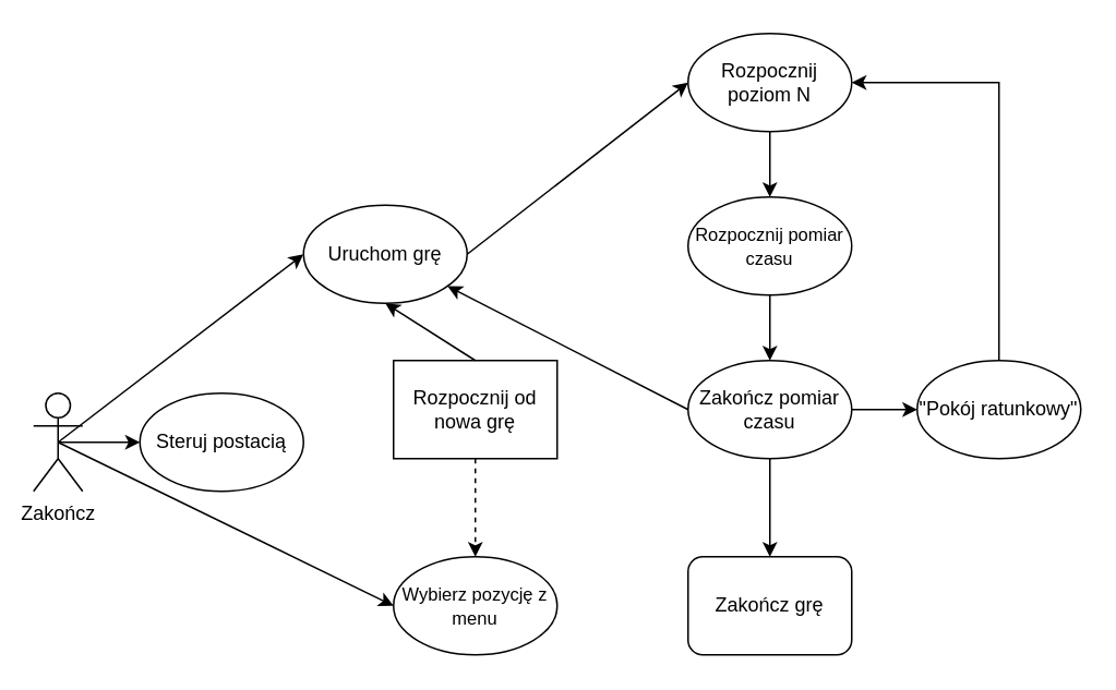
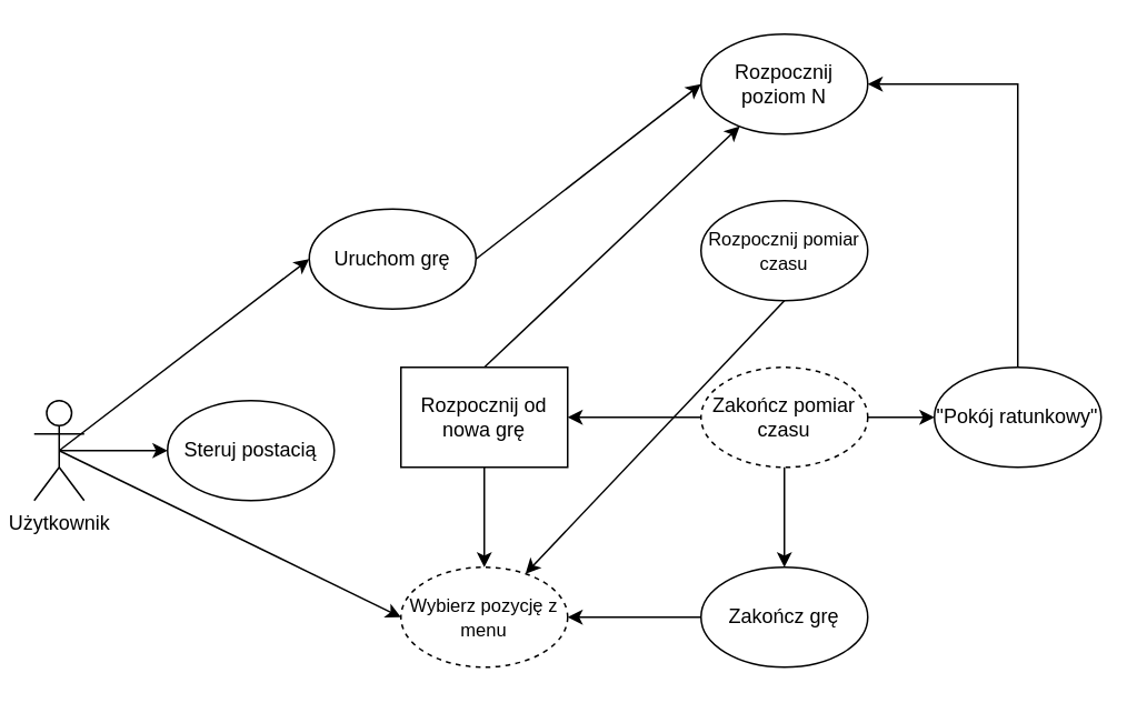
- <mxCell id="22" value="" style="endArrow=classic;html=1;rounded=0;entryX=0.5;entryY=0;entryDx=0;entryDy=0;exitX=0.5;exitY=1;exitDx=0;exitDy=0;" edge="1" parent="1" source="6" target="7"><mxGeometry width="50" height="50" relative="1" as="geometry"><mxPoint x="260" y="270" as="sourcePoint" /><mxPoint x="310" y="220" as="targetPoint" /></mxGeometry></mxCell>
- <mxCell id="21" value="" style="endArrow=classic;html=1;rounded=0;entryX=0.5;entryY=0;entryDx=0;entryDy=0;exitX=0.5;exitY=1;exitDx=0;exitDy=0;" parent="1" source="7" target="9" edge="1"><mxGeometry width="50" height="50" relative="1" as="geometry"><mxPoint x="270" y="270" as="sourcePoint" /><mxPoint x="320" y="220" as="targetPoint" /></mxGeometry></mxCell>
+ <mxCell id="21" value="" style="endArrow=classic;html=1;rounded=0;exitX=0.5;exitY=1;exitDx=0;exitDy=0;" parent="1" source="7" target="3" edge="1"><mxGeometry width="50" height="50" relative="1" as="geometry"><mxPoint x="270" y="270" as="sourcePoint" /><mxPoint x="320" y="220" as="targetPoint" /></mxGeometry></mxCell>
- <mxCell id="11" value="" style="endArrow=classic;html=1;rounded=0;entryX=0.5;entryY=1;entryDx=0;entryDy=0;exitX=0.5;exitY=0;exitDx=0;exitDy=0;" parent="1" source="5" target="4" edge="1"><mxGeometry width="50" height="50" relative="1" as="geometry"><mxPoint x="430" y="290" as="sourcePoint" /><mxPoint x="480" y="240" as="targetPoint" /></mxGeometry></mxCell>
+ <mxCell id="11" value="" style="endArrow=classic;html=1;rounded=0;exitX=0.5;exitY=0;exitDx=0;exitDy=0;" parent="1" source="5" target="6" edge="1"><mxGeometry width="50" height="50" relative="1" as="geometry"><mxPoint x="430" y="290" as="sourcePoint" /><mxPoint x="480" y="240" as="targetPoint" /></mxGeometry></mxCell>
- <mxCell id="10" value="" style="endArrow=classic;html=1;rounded=0;exitX=0;exitY=0.5;exitDx=0;exitDy=0;" parent="1" source="9" target="4" edge="1"><mxGeometry width="50" height="50" relative="1" as="geometry"><mxPoint x="420" y="290" as="sourcePoint" /><mxPoint x="470" y="240" as="targetPoint" /></mxGeometry></mxCell>
+ <mxCell id="10" value="" style="endArrow=classic;html=1;rounded=0;entryX=1;entryY=0.5;entryDx=0;entryDy=0;exitX=0;exitY=0.5;exitDx=0;exitDy=0;" parent="1" source="9" target="5" edge="1"><mxGeometry width="50" height="50" relative="1" as="geometry"><mxPoint x="420" y="290" as="sourcePoint" /><mxPoint x="470" y="240" as="targetPoint" /></mxGeometry></mxCell>
- <mxCell id="9" value="Zakończ pomiar czasu" style="ellipse;whiteSpace=wrap;html=1;" parent="1" vertex="1"><mxGeometry x="420" y="220" width="100" height="60" as="geometry" /></mxCell>
+ <mxCell id="9" value="Zakończ pomiar czasu" style="ellipse;whiteSpace=wrap;html=1;dashed=1;" parent="1" vertex="1"><mxGeometry x="420" y="220" width="100" height="60" as="geometry" /></mxCell>
- <mxCell id="14" value="Steruj postacią" style="ellipse;whiteSpace=wrap;html=1;" parent="1" vertex="1"><mxGeometry x="85" y="240" width="100" height="60" as="geometry" /></mxCell>
+ <mxCell id="14" value="Steruj postacią" style="ellipse;whiteSpace=wrap;html=1;" parent="1" vertex="1"><mxGeometry x="100" y="240" width="100" height="60" as="geometry" /></mxCell>
- <mxCell id="13" value="" style="endArrow=classic;html=1;rounded=0;entryX=0.5;entryY=0;entryDx=0;entryDy=0;exitX=0.5;exitY=1;exitDx=0;exitDy=0;dashed=1;" parent="1" source="5" target="3" edge="1"><mxGeometry width="50" height="50" relative="1" as="geometry"><mxPoint x="430" y="270" as="sourcePoint" /><mxPoint x="480" y="220" as="targetPoint" /></mxGeometry></mxCell>
+ <mxCell id="13" value="" style="endArrow=classic;html=1;rounded=0;entryX=0.5;entryY=0;entryDx=0;entryDy=0;exitX=0.5;exitY=1;exitDx=0;exitDy=0;" parent="1" source="5" target="3" edge="1"><mxGeometry width="50" height="50" relative="1" as="geometry"><mxPoint x="430" y="270" as="sourcePoint" /><mxPoint x="480" y="220" as="targetPoint" /></mxGeometry></mxCell>
- <mxCell id="2" value="Zakończ" style="shape=umlActor;verticalLabelPosition=bottom;verticalAlign=top;html=1;outlineConnect=0;" parent="1" vertex="1"><mxGeometry x="20" y="240" width="30" height="60" as="geometry" /></mxCell>
+ <mxCell id="2" value="Użytkownik" style="shape=umlActor;verticalLabelPosition=bottom;verticalAlign=top;html=1;outlineConnect=0;" parent="1" vertex="1"><mxGeometry x="20" y="240" width="30" height="60" as="geometry" /></mxCell>
- <mxCell id="3" value="&lt;font style=&quot;font-size: 11px;&quot;&gt;Wybierz pozycję z menu&lt;/font&gt;" style="ellipse;whiteSpace=wrap;html=1;" parent="1" vertex="1"><mxGeometry x="240" y="340" width="100" height="60" as="geometry" /></mxCell>
+ <mxCell id="3" value="&lt;font style=&quot;font-size: 11px;&quot;&gt;Wybierz pozycję z menu&lt;/font&gt;" style="ellipse;whiteSpace=wrap;html=1;dashed=1;" parent="1" vertex="1"><mxGeometry x="240" y="340" width="100" height="60" as="geometry" /></mxCell>
+ <mxCell id="20" value="" style="endArrow=classic;html=1;rounded=0;entryX=1;entryY=0.5;entryDx=0;entryDy=0;exitX=0;exitY=0.5;exitDx=0;exitDy=0;" parent="1" source="18" target="3" edge="1"><mxGeometry width="50" height="50" relative="1" as="geometry"><mxPoint x="270" y="270" as="sourcePoint" /><mxPoint x="320" y="220" as="targetPoint" /></mxGeometry></mxCell>
- <mxCell id="18" value="Zakończ grę" style="whiteSpace=wrap;html=1;rounded=1;" parent="1" vertex="1"><mxGeometry x="420" y="340" width="100" height="60" as="geometry" /></mxCell>
+ <mxCell id="18" value="Zakończ grę" style="ellipse;whiteSpace=wrap;html=1;" parent="1" vertex="1"><mxGeometry x="420" y="340" width="100" height="60" as="geometry" /></mxCell>
